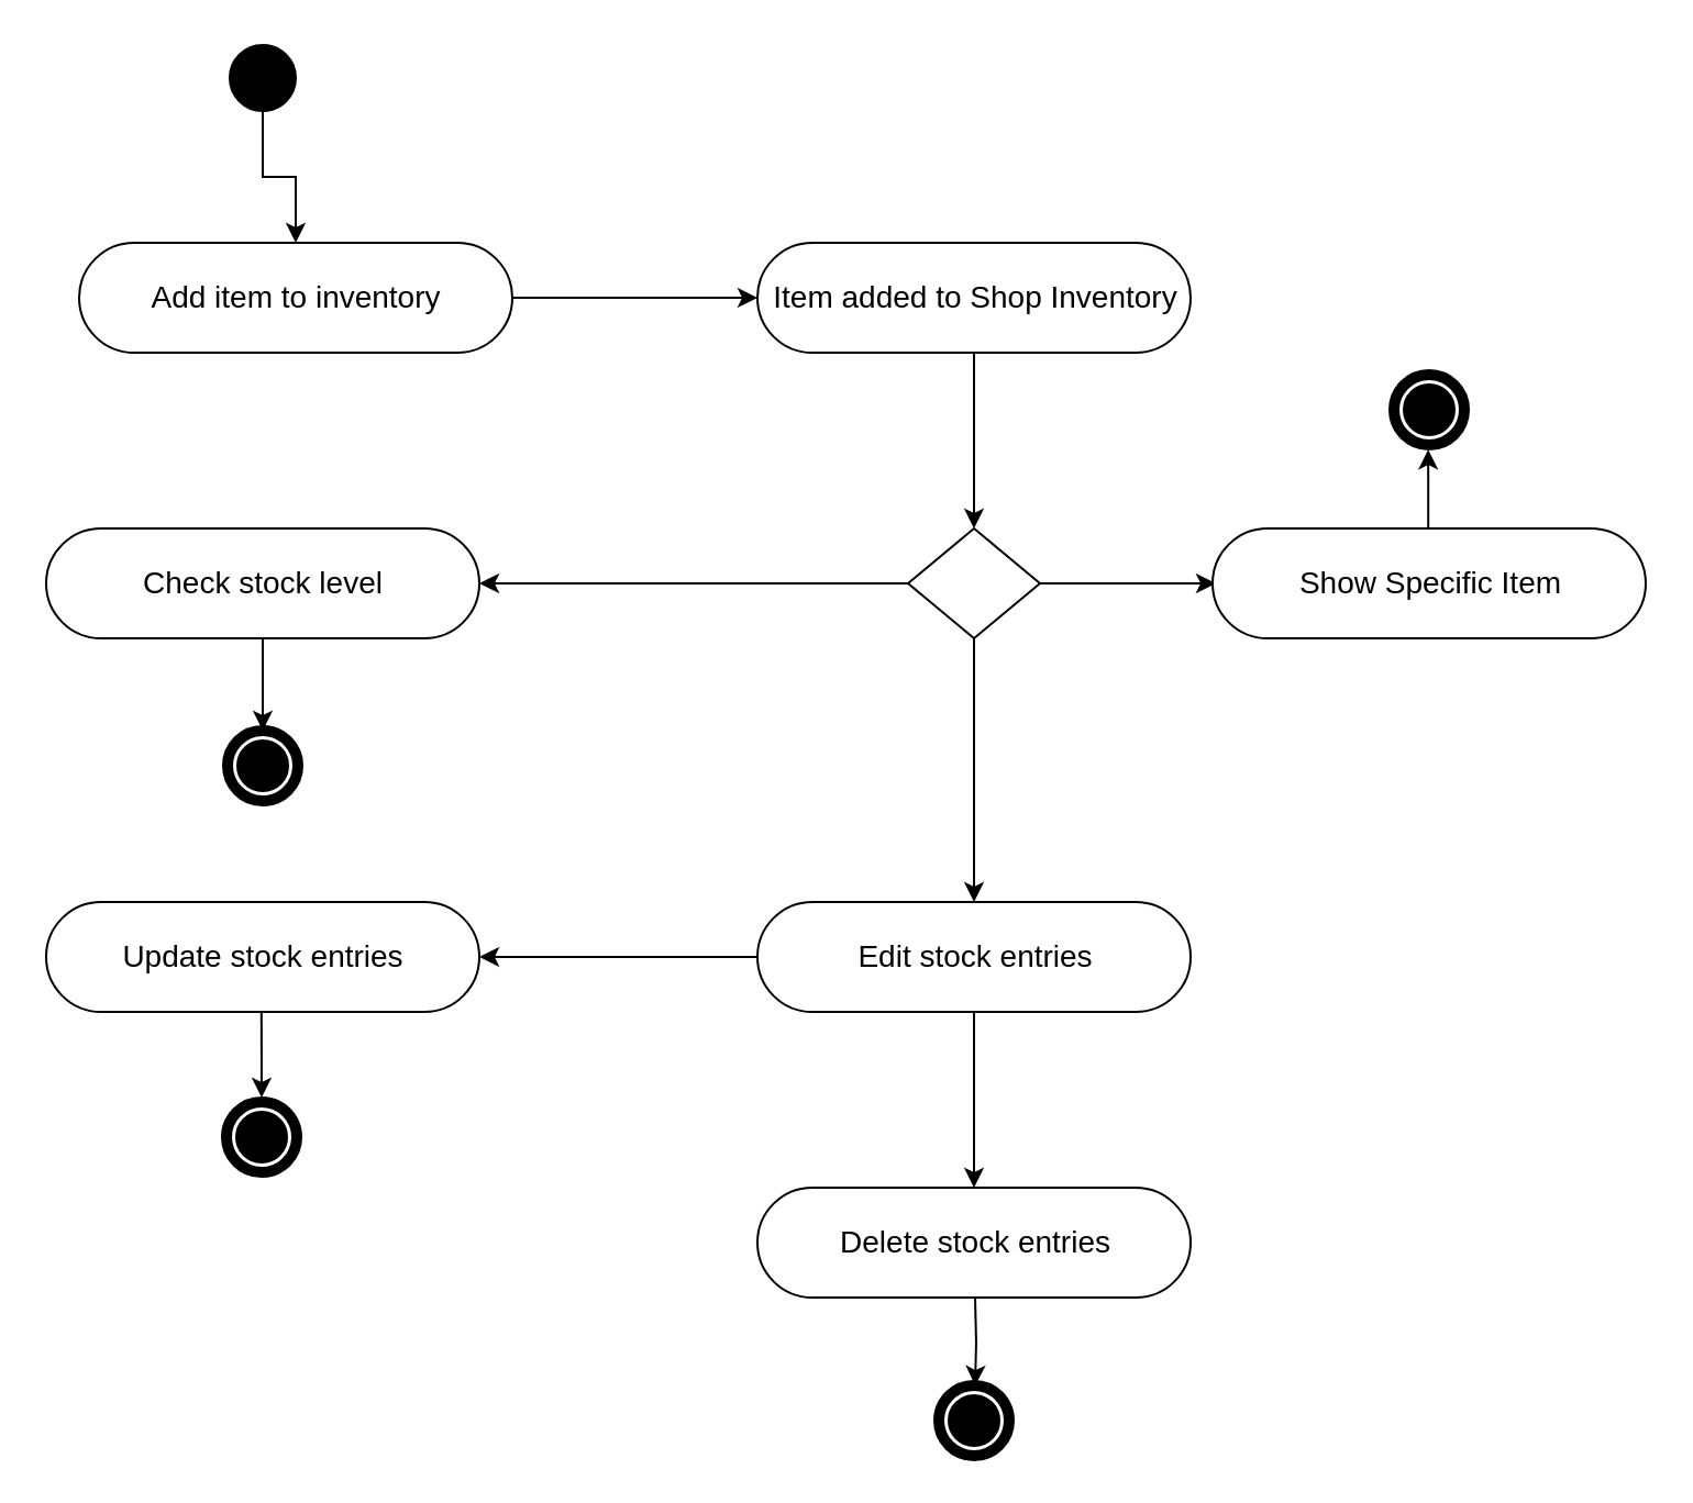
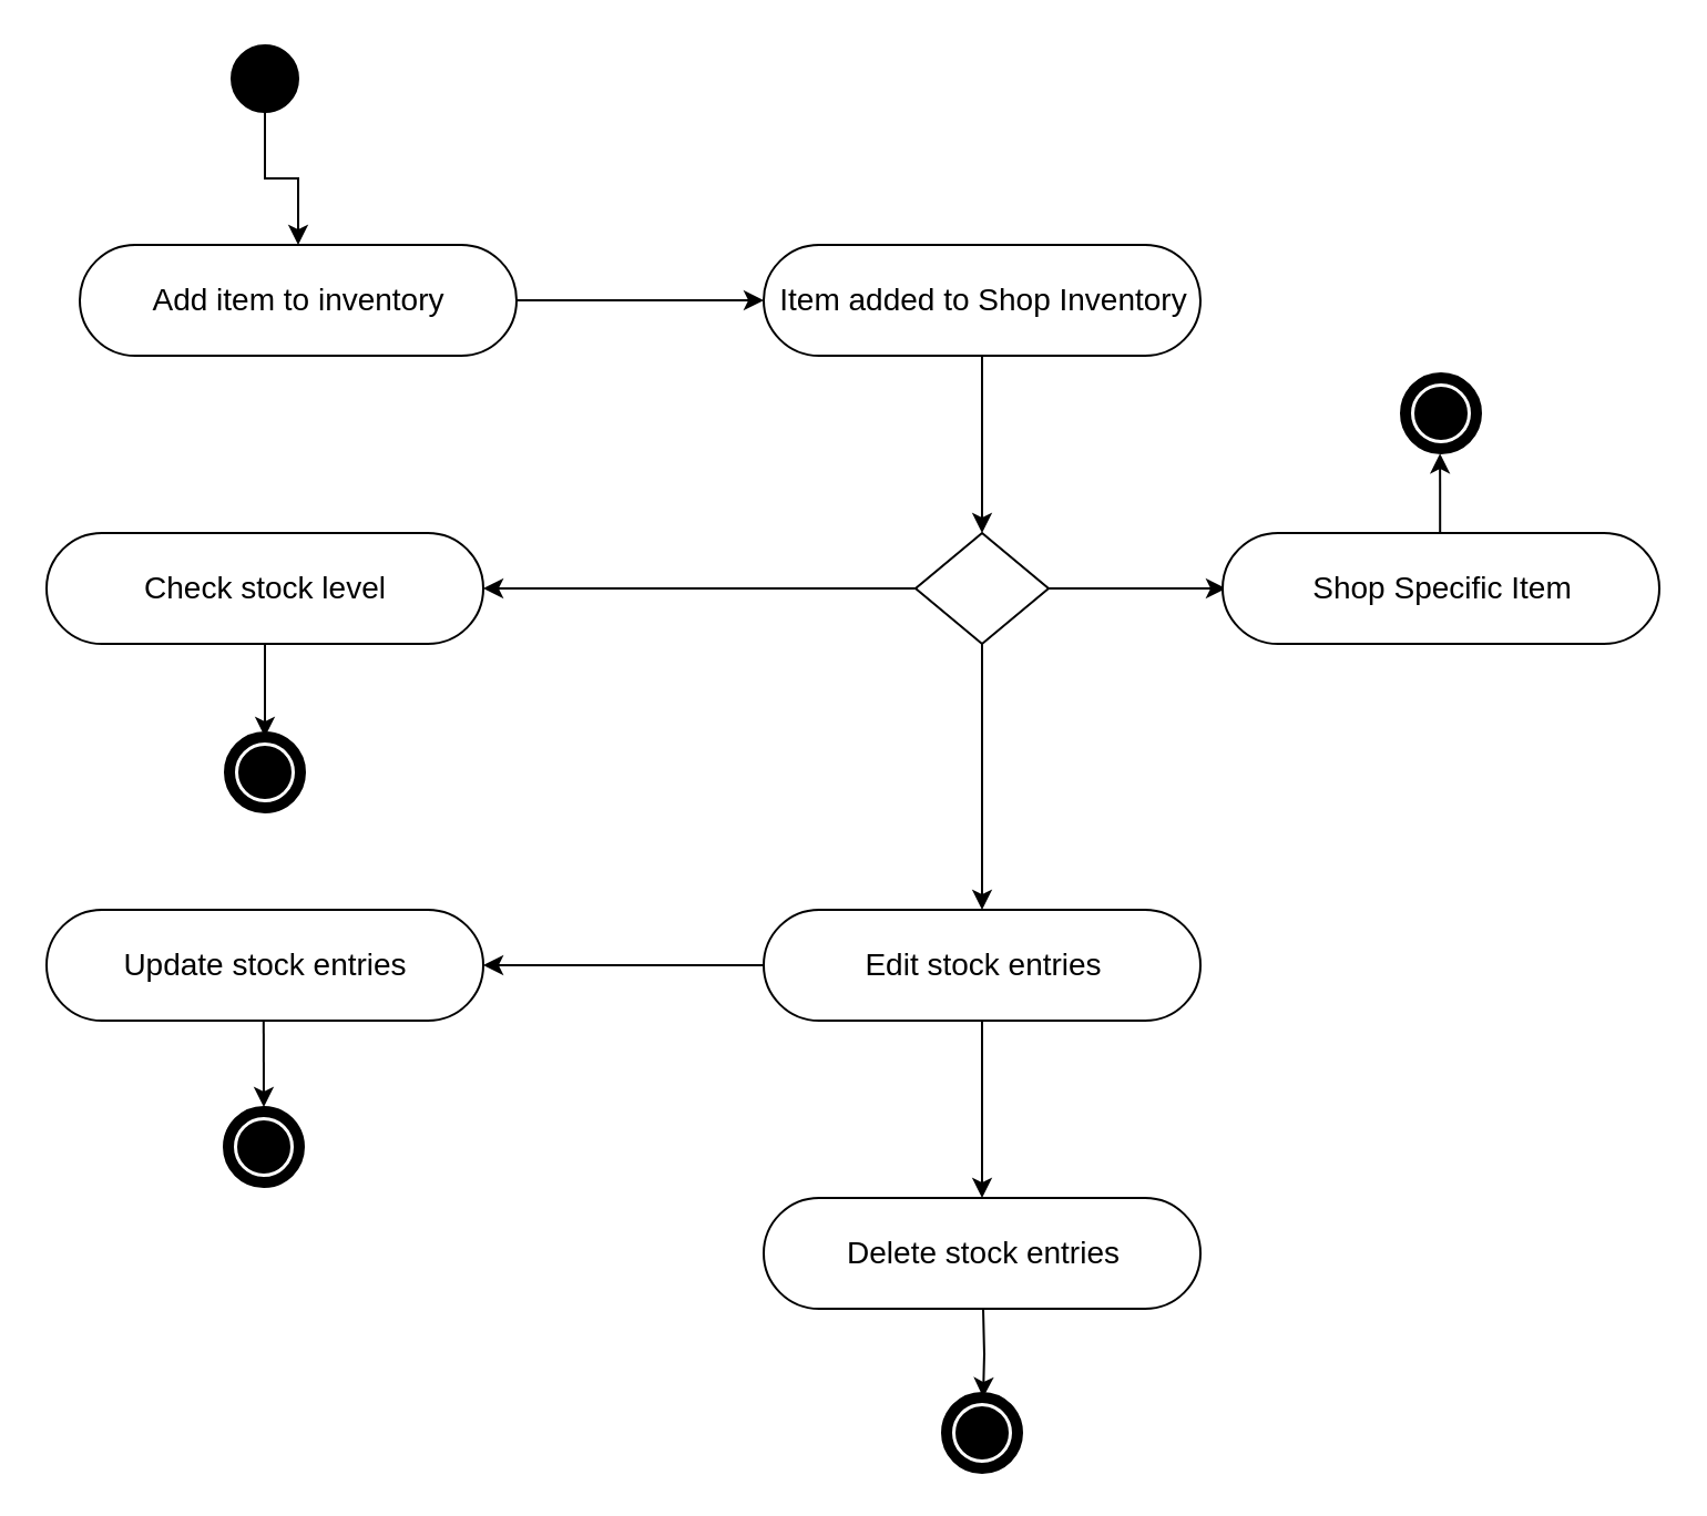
- <mxCell id="28" value="&lt;font style=&quot;font-size: 14px&quot;&gt;Show Specific Item&lt;/font&gt;" style="html=1;dashed=0;whitespace=wrap;shape=mxgraph.dfd.start" parent="1" vertex="1"><mxGeometry x="551" y="240" width="197" height="50" as="geometry" /></mxCell>
+ <mxCell id="28" value="&lt;font style=&quot;font-size: 14px&quot;&gt;Shop Specific Item&lt;/font&gt;" style="html=1;dashed=0;whitespace=wrap;shape=mxgraph.dfd.start" parent="1" vertex="1"><mxGeometry x="551" y="240" width="197" height="50" as="geometry" /></mxCell>
